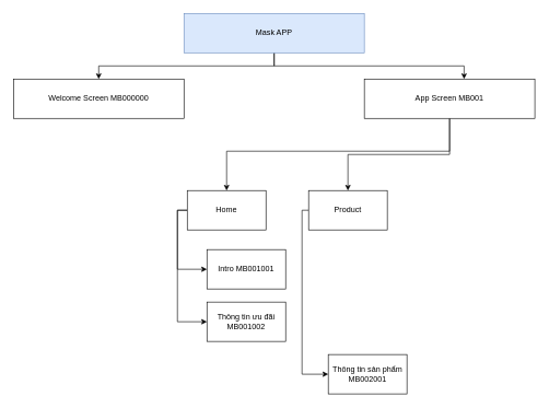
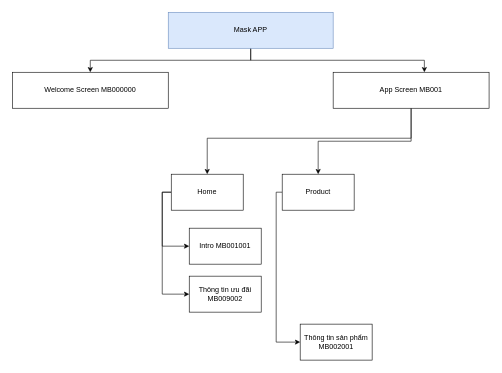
- <mxCell id="15" value="Thông tin ưu đãi MB001002" style="rounded=0;whiteSpace=wrap;html=1;" vertex="1" parent="1"><mxGeometry x="315" y="460" width="120" height="60" as="geometry" /></mxCell>
+ <mxCell id="15" value="Thông tin ưu đãi MB009002" style="rounded=0;whiteSpace=wrap;html=1;" vertex="1" parent="1"><mxGeometry x="315" y="460" width="120" height="60" as="geometry" /></mxCell>
